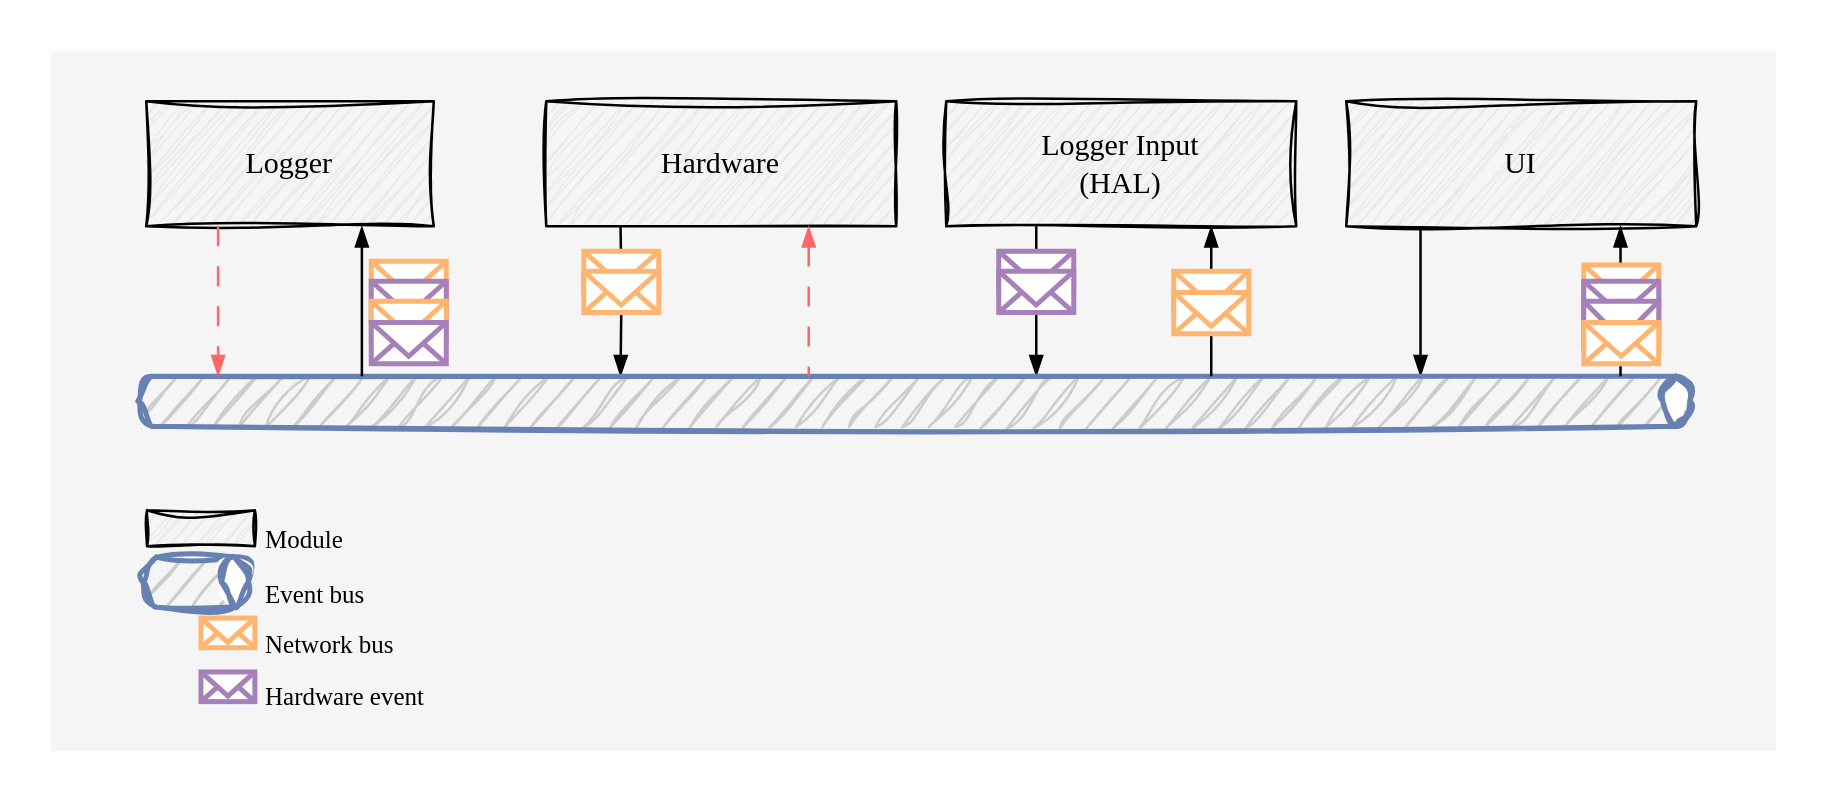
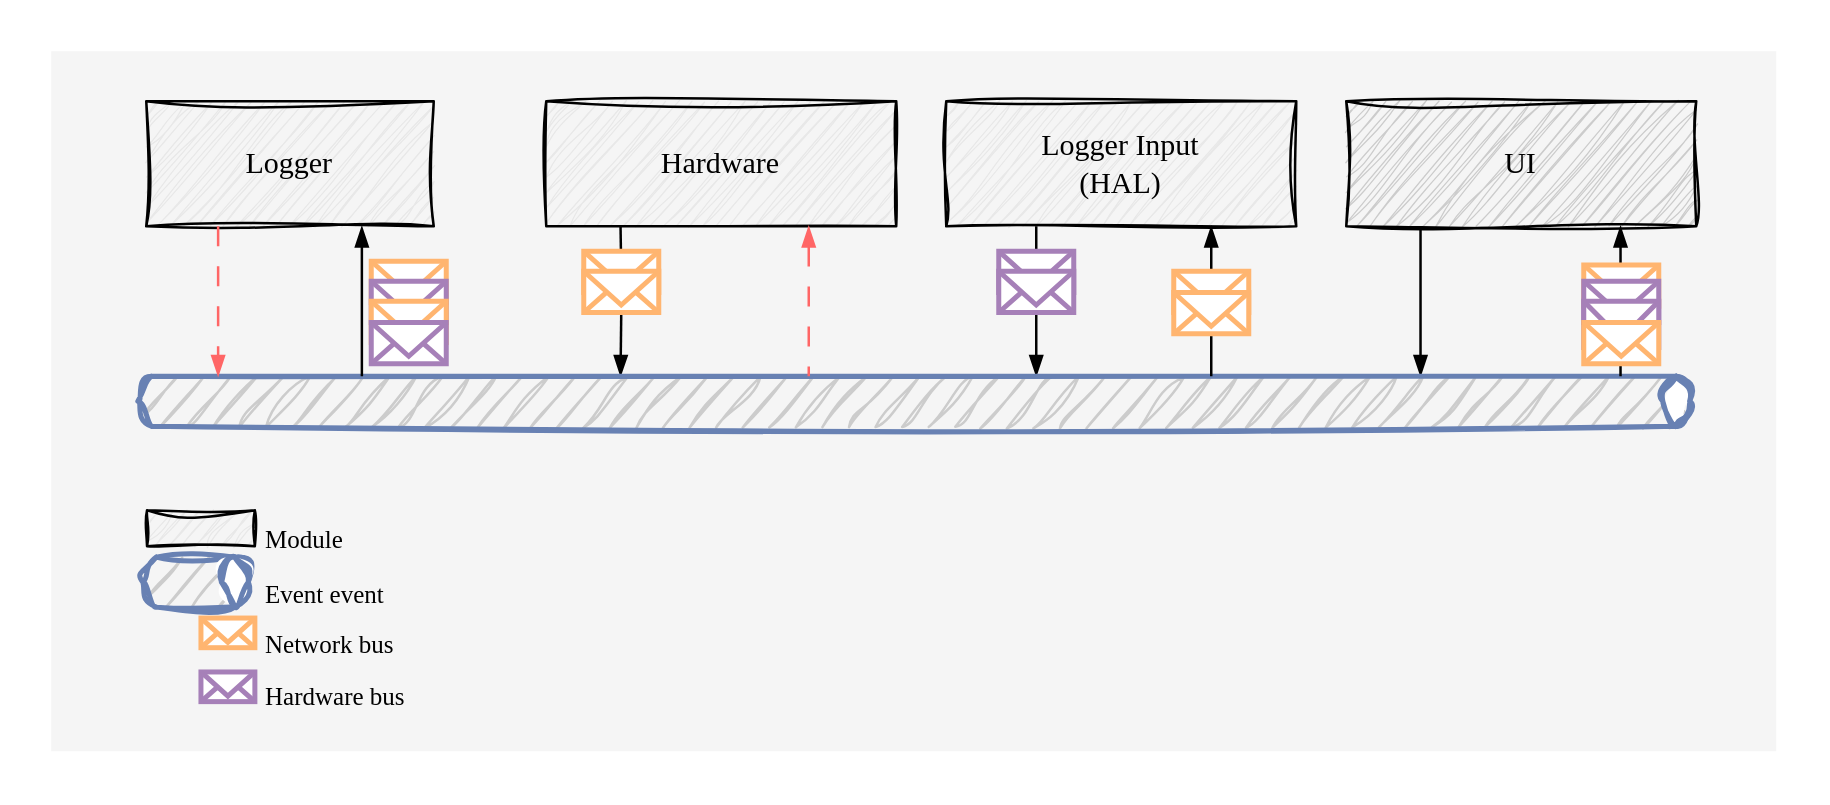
- <mxCell id="6" value="UI" style="rounded=0;whiteSpace=wrap;html=1;shadow=0;glass=0;sketch=1;curveFitting=1;jiggle=2;fontFamily=Merriweather;fontSource=https%3A%2F%2Ffonts.googleapis.com%2Fcss%3Ffamily%3DMerriweather;fillColor=#E8E8E8;" vertex="1" parent="1"><mxGeometry x="538" y="40" width="140" height="50" as="geometry" /></mxCell>
+ <mxCell id="6" value="UI" style="rounded=0;whiteSpace=wrap;html=1;shadow=0;glass=0;sketch=1;curveFitting=1;jiggle=2;fontFamily=Merriweather;fontSource=https%3A%2F%2Ffonts.googleapis.com%2Fcss%3Ffamily%3DMerriweather;fillColor=#cccccc;" vertex="1" parent="1"><mxGeometry x="538" y="40" width="140" height="50" as="geometry" /></mxCell>
- <mxCell id="35" value="&lt;font data-font-src=&quot;https://fonts.googleapis.com/css?family=Merriweather&quot; face=&quot;Merriweather&quot; style=&quot;font-size: 10px;&quot;&gt;Event bus&lt;/font&gt;" style="text;html=1;align=left;verticalAlign=middle;resizable=0;points=[];autosize=1;strokeColor=none;fillColor=none;fontSize=10;" vertex="1" parent="30"><mxGeometry x="50.318" y="21.564" width="70" height="30" as="geometry" /></mxCell>
+ <mxCell id="35" value="&lt;font data-font-src=&quot;https://fonts.googleapis.com/css?family=Merriweather&quot; face=&quot;Merriweather&quot; style=&quot;font-size: 10px;&quot;&gt;Event event&lt;/font&gt;" style="text;html=1;align=left;verticalAlign=middle;resizable=0;points=[];autosize=1;strokeColor=none;fillColor=none;fontSize=10;" vertex="1" parent="30"><mxGeometry x="50.318" y="21.564" width="70" height="30" as="geometry" /></mxCell>
- <mxCell id="38" value="&lt;font data-font-src=&quot;https://fonts.googleapis.com/css?family=Merriweather&quot; face=&quot;Merriweather&quot; style=&quot;font-size: 10px;&quot;&gt;Hardware event&lt;/font&gt;" style="text;html=1;align=left;verticalAlign=middle;resizable=0;points=[];autosize=1;strokeColor=none;fillColor=none;fontSize=10;" vertex="1" parent="30"><mxGeometry x="50.318" y="63.436" width="100" height="30" as="geometry" /></mxCell>
+ <mxCell id="38" value="&lt;font data-font-src=&quot;https://fonts.googleapis.com/css?family=Merriweather&quot; face=&quot;Merriweather&quot; style=&quot;font-size: 10px;&quot;&gt;Hardware bus&lt;/font&gt;" style="text;html=1;align=left;verticalAlign=middle;resizable=0;points=[];autosize=1;strokeColor=none;fillColor=none;fontSize=10;" vertex="1" parent="30"><mxGeometry x="50.318" y="63.436" width="100" height="30" as="geometry" /></mxCell>
